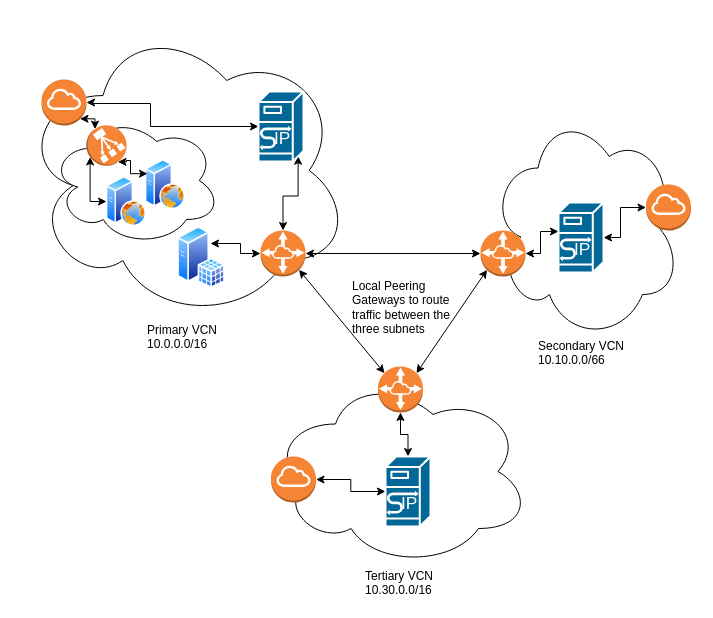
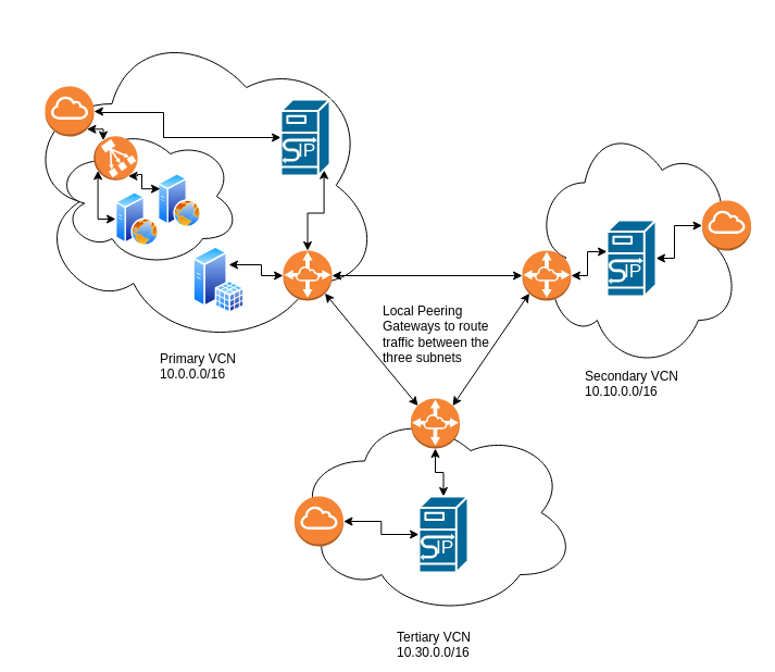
- <mxCell id="6" value="&lt;div&gt;Secondary VCN&lt;br&gt;&lt;/div&gt;&lt;div&gt;10.10.0.0/66&lt;br&gt;&lt;/div&gt;" style="text;html=1;resizable=0;points=[];autosize=1;align=left;verticalAlign=top;spacingTop=-4;" vertex="1" parent="1"><mxGeometry x="536" y="336" width="110" height="30" as="geometry" /></mxCell>
+ <mxCell id="6" value="&lt;div&gt;Secondary VCN&lt;br&gt;&lt;/div&gt;&lt;div&gt;10.10.0.0/16&lt;br&gt;&lt;/div&gt;" style="text;html=1;resizable=0;points=[];autosize=1;align=left;verticalAlign=top;spacingTop=-4;" vertex="1" parent="1"><mxGeometry x="536" y="336" width="110" height="30" as="geometry" /></mxCell>
- <mxCell id="7" value="&lt;div&gt;Tertiary VCN&lt;/div&gt;&lt;div&gt;10.30.0.0/16&lt;br&gt;&lt;/div&gt;" style="text;html=1;resizable=0;points=[];autosize=1;align=left;verticalAlign=top;spacingTop=-4;" vertex="1" parent="1"><mxGeometry x="362.5" y="566" width="90" height="30" as="geometry" /></mxCell>
+ <mxCell id="7" value="&lt;div&gt;Tertiary VCN&lt;/div&gt;&lt;div&gt;10.30.0.0/16&lt;br&gt;&lt;/div&gt;" style="text;html=1;resizable=0;points=[];autosize=1;align=left;verticalAlign=top;spacingTop=-4;" vertex="1" parent="1"><mxGeometry x="362.5" y="576" width="90" height="30" as="geometry" /></mxCell>
